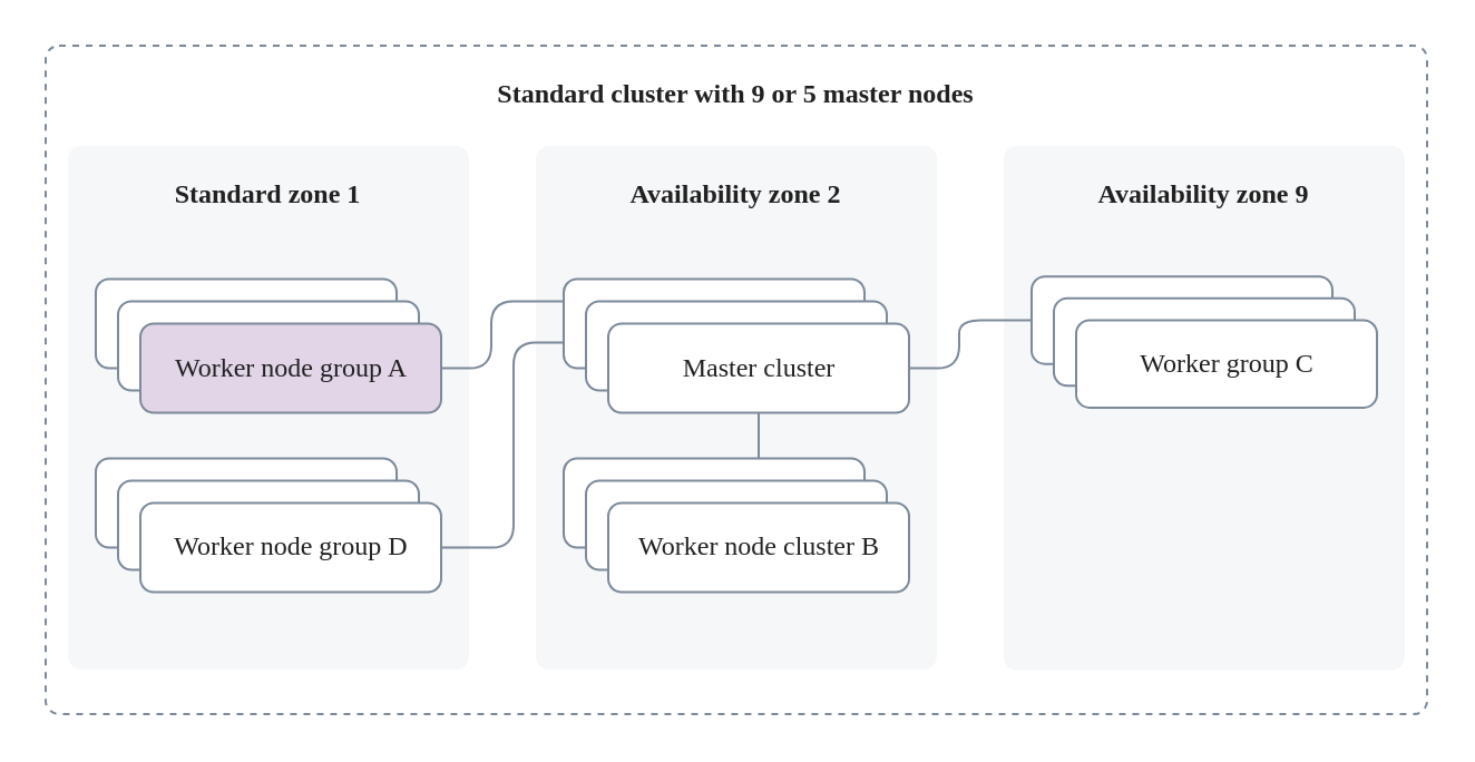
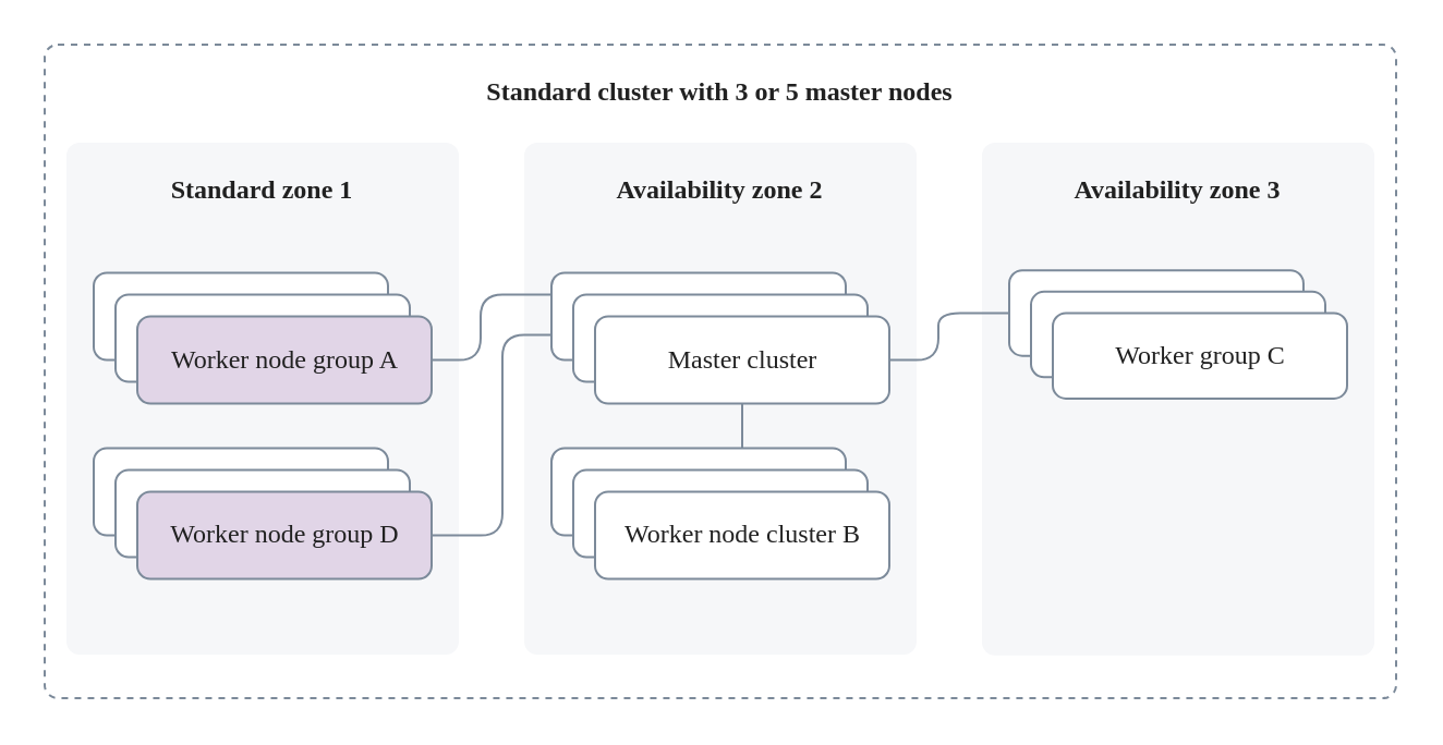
- <mxCell id="3" value="Standard cluster with 9 or 5 master nodes" style="rounded=1;whiteSpace=wrap;html=1;strokeColor=#7C8A9A;strokeWidth=1;fontColor=#212121;fillColor=none;dashed=1;fontFamily=VK Sans Display;verticalAlign=top;spacing=10;fontStyle=1;arcSize=12;absoluteArcSize=1;container=0;" parent="2" vertex="1"><mxGeometry width="620" height="300" as="geometry" /></mxCell>
+ <mxCell id="3" value="Standard cluster with 3 or 5 master nodes" style="rounded=1;whiteSpace=wrap;html=1;strokeColor=#7C8A9A;strokeWidth=1;fontColor=#212121;fillColor=none;dashed=1;fontFamily=VK Sans Display;verticalAlign=top;spacing=10;fontStyle=1;arcSize=12;absoluteArcSize=1;container=0;" parent="2" vertex="1"><mxGeometry width="620" height="300" as="geometry" /></mxCell>
- <mxCell id="5" value="&lt;font color=&quot;#212121&quot;&gt;Availability zone 9&lt;/font&gt;" style="rounded=1;whiteSpace=wrap;html=1;fontFamily=VK Sans Display;strokeColor=none;arcsize=12;fillColor=#F6F7F9;spacing=10;verticalAlign=top;spacingTop=0;spacingLeft=0;spacingRight=0;fontStyle=1;arcSize=12;absoluteArcSize=1;container=0;" parent="4" vertex="1"><mxGeometry width="180" height="235.385" as="geometry" /></mxCell>
+ <mxCell id="5" value="&lt;font color=&quot;#212121&quot;&gt;Availability zone 3&lt;/font&gt;" style="rounded=1;whiteSpace=wrap;html=1;fontFamily=VK Sans Display;strokeColor=none;arcsize=12;fillColor=#F6F7F9;spacing=10;verticalAlign=top;spacingTop=0;spacingLeft=0;spacingRight=0;fontStyle=1;arcSize=12;absoluteArcSize=1;container=0;" parent="4" vertex="1"><mxGeometry width="180" height="235.385" as="geometry" /></mxCell>
- <mxCell id="15" value="&lt;span style=&quot;color: rgb(33, 33, 33);&quot;&gt;Worker node group D&lt;/span&gt;" style="rounded=1;whiteSpace=wrap;html=1;fontFamily=VK Sans Display;strokeColor=#7C8A9A;arcsize=12;fillColor=#FFFFFF;spacing=0;spacingTop=12;spacingBottom=12;arcSize=12;absoluteArcSize=1;strokeWidth=1;container=0;" parent="2" vertex="1"><mxGeometry x="42.5" y="205.25" width="135" height="40" as="geometry" /></mxCell>
+ <mxCell id="15" value="&lt;span style=&quot;color: rgb(33, 33, 33);&quot;&gt;Worker node group D&lt;/span&gt;" style="rounded=1;whiteSpace=wrap;html=1;fontFamily=VK Sans Display;strokeColor=#7C8A9A;arcsize=12;fillColor=#e1d5e7;spacing=0;spacingTop=12;spacingBottom=12;arcSize=12;absoluteArcSize=1;strokeWidth=1;container=0;" parent="2" vertex="1"><mxGeometry x="42.5" y="205.25" width="135" height="40" as="geometry" /></mxCell>
